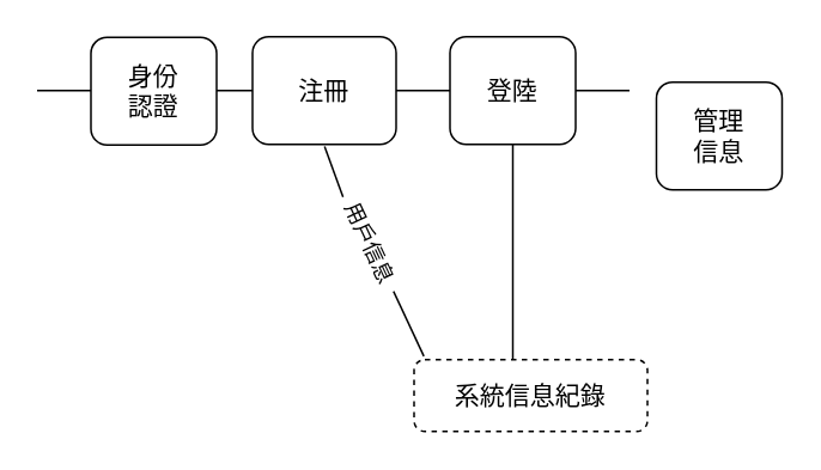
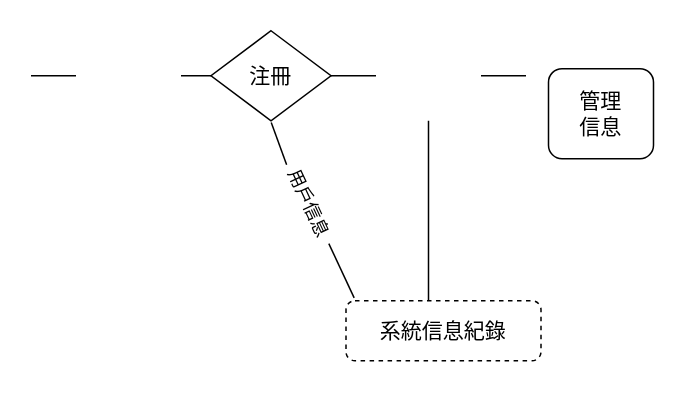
- <mxCell id="2" value="&lt;font style=&quot;font-size: 14px;&quot;&gt;身份&lt;br&gt;認證&lt;/font&gt;" style="rounded=1;whiteSpace=wrap;html=1;" vertex="1" parent="1"><mxGeometry x="50" y="20.3" width="70" height="60" as="geometry" /></mxCell>
- <mxCell id="4" value="&lt;font style=&quot;font-size: 14px;&quot;&gt;注冊&lt;/font&gt;" style="rounded=1;whiteSpace=wrap;html=1;" vertex="1" parent="1"><mxGeometry x="140" y="20" width="80" height="60" as="geometry" /></mxCell>
+ <mxCell id="4" value="&lt;font style=&quot;font-size: 14px;&quot;&gt;注冊&lt;/font&gt;" style="rhombus;whiteSpace=wrap;html=1;" vertex="1" parent="1"><mxGeometry x="140" y="20" width="80" height="60" as="geometry" /></mxCell>
- <mxCell id="6" value="&lt;font style=&quot;font-size: 14px;&quot;&gt;登陸&lt;/font&gt;" style="rounded=1;whiteSpace=wrap;html=1;" vertex="1" parent="1"><mxGeometry x="250" y="20" width="70" height="60" as="geometry" /></mxCell>
